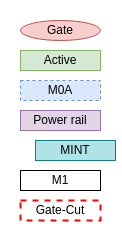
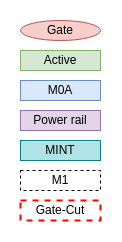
- <mxCell id="5" value="M0A" style="rounded=0;whiteSpace=wrap;html=1;fillColor=#dae8fc;strokeColor=#6c8ebf;dashed=1;" vertex="1" parent="1"><mxGeometry x="20" y="80" width="80" height="20" as="geometry" /></mxCell>
+ <mxCell id="5" value="M0A" style="rounded=0;whiteSpace=wrap;html=1;fillColor=#dae8fc;strokeColor=#6c8ebf;" vertex="1" parent="1"><mxGeometry x="20" y="80" width="80" height="20" as="geometry" /></mxCell>
- <mxCell id="7" value="MINT" style="rounded=0;whiteSpace=wrap;html=1;fillColor=#b0e3e6;strokeColor=#0e8088;" vertex="1" parent="1"><mxGeometry x="35" y="140" width="80" height="20" as="geometry" /></mxCell>
+ <mxCell id="7" value="MINT" style="rounded=0;whiteSpace=wrap;html=1;fillColor=#b0e3e6;strokeColor=#0e8088;" vertex="1" parent="1"><mxGeometry x="20" y="140" width="80" height="20" as="geometry" /></mxCell>
- <mxCell id="8" value="M1" style="rounded=0;whiteSpace=wrap;html=1;" vertex="1" parent="1"><mxGeometry x="20" y="170" width="80" height="20" as="geometry" /></mxCell>
+ <mxCell id="8" value="M1" style="rounded=0;whiteSpace=wrap;html=1;dashed=1;" vertex="1" parent="1"><mxGeometry x="20" y="170" width="80" height="20" as="geometry" /></mxCell>
